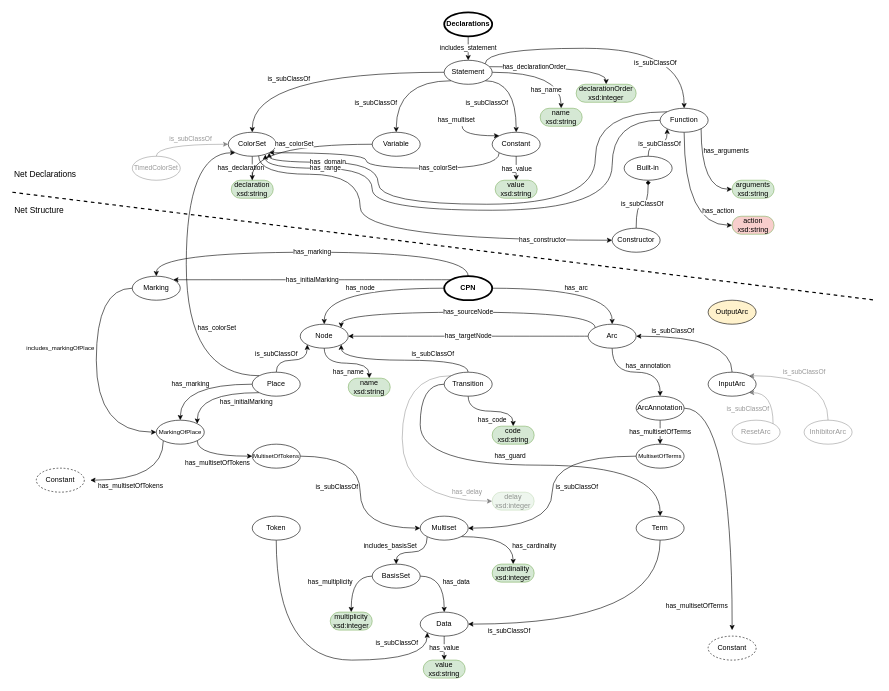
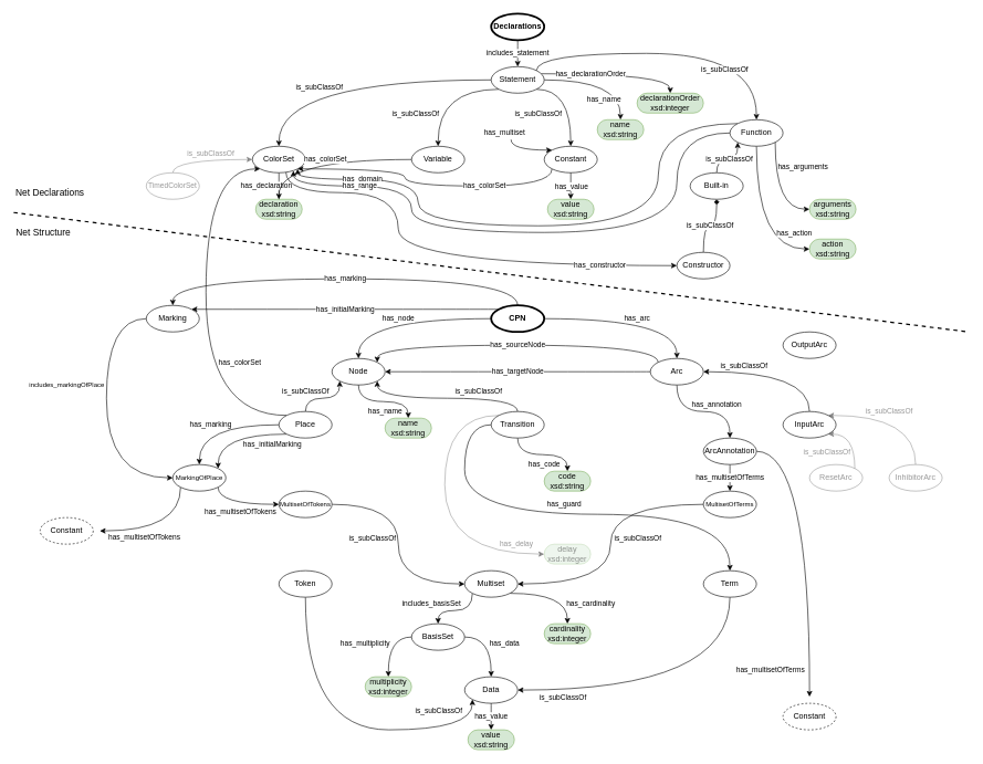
- <mxCell id="80" value="action&lt;br&gt;xsd:string" style="rounded=1;whiteSpace=wrap;html=1;fontSize=12;arcSize=50;fillColor=#f8cecc;strokeColor=#82b366;" parent="1" vertex="1"><mxGeometry x="1220" y="360" width="70" height="30" as="geometry" /></mxCell>
+ <mxCell id="80" value="action&lt;br&gt;xsd:string" style="rounded=1;whiteSpace=wrap;html=1;fontSize=12;arcSize=50;fillColor=#d5e8d4;strokeColor=#82b366;" parent="1" vertex="1"><mxGeometry x="1220" y="360" width="70" height="30" as="geometry" /></mxCell>
- <mxCell id="36" value="OutputArc" style="ellipse;whiteSpace=wrap;html=1;fillColor=#fff2cc;" parent="1" vertex="1"><mxGeometry x="1180" width="80" height="40" as="geometry" y="500" /></mxCell>
+ <mxCell id="36" value="OutputArc" style="ellipse;whiteSpace=wrap;html=1;" parent="1" vertex="1"><mxGeometry x="1180" width="80" height="40" as="geometry" y="500" /></mxCell>
